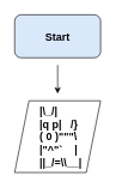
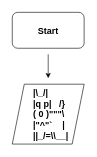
- <mxCell id="2" value="Start" style="rounded=1;whiteSpace=wrap;html=1;fontSize=15;fontStyle=1;fillColor=#dae8fc;" vertex="1" parent="1"><mxGeometry x="20" y="20" width="120" height="60" as="geometry" /></mxCell>
+ <mxCell id="2" value="Start" style="rounded=1;whiteSpace=wrap;html=1;fontSize=15;fontStyle=1" vertex="1" parent="1"><mxGeometry x="20" y="20" width="120" height="60" as="geometry" /></mxCell>
